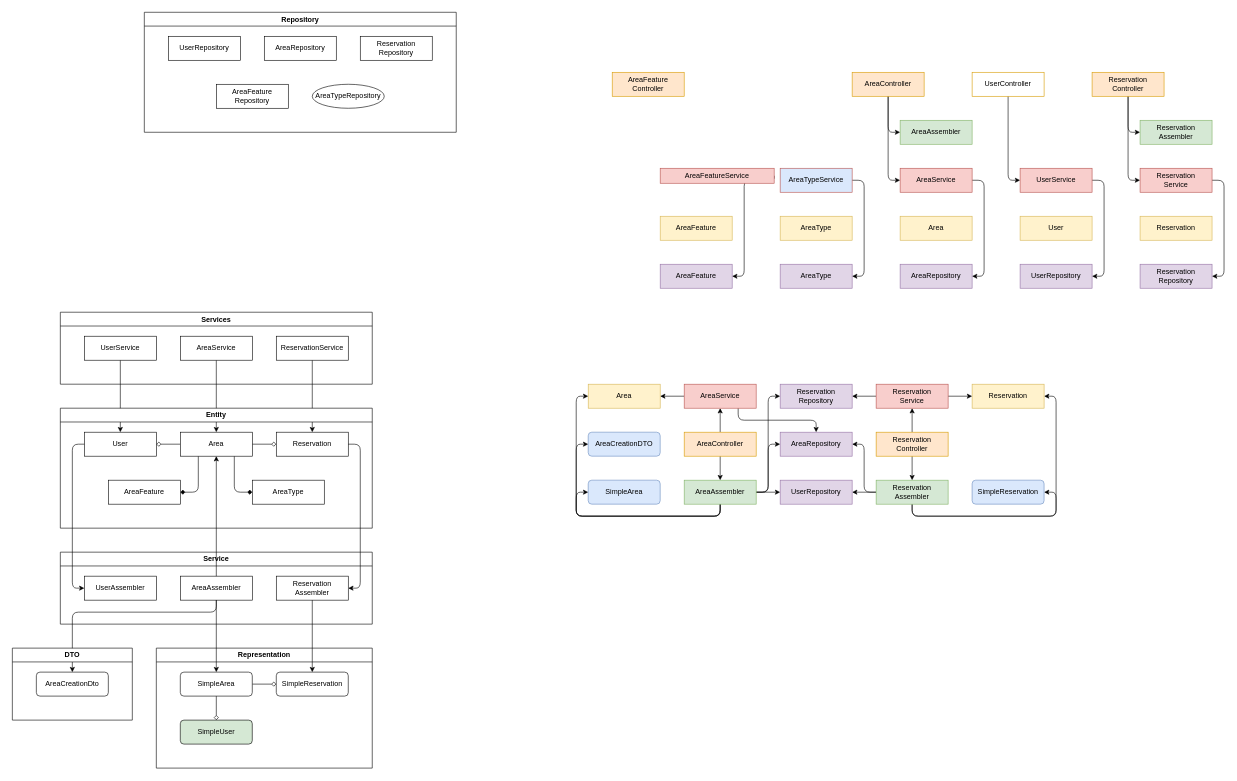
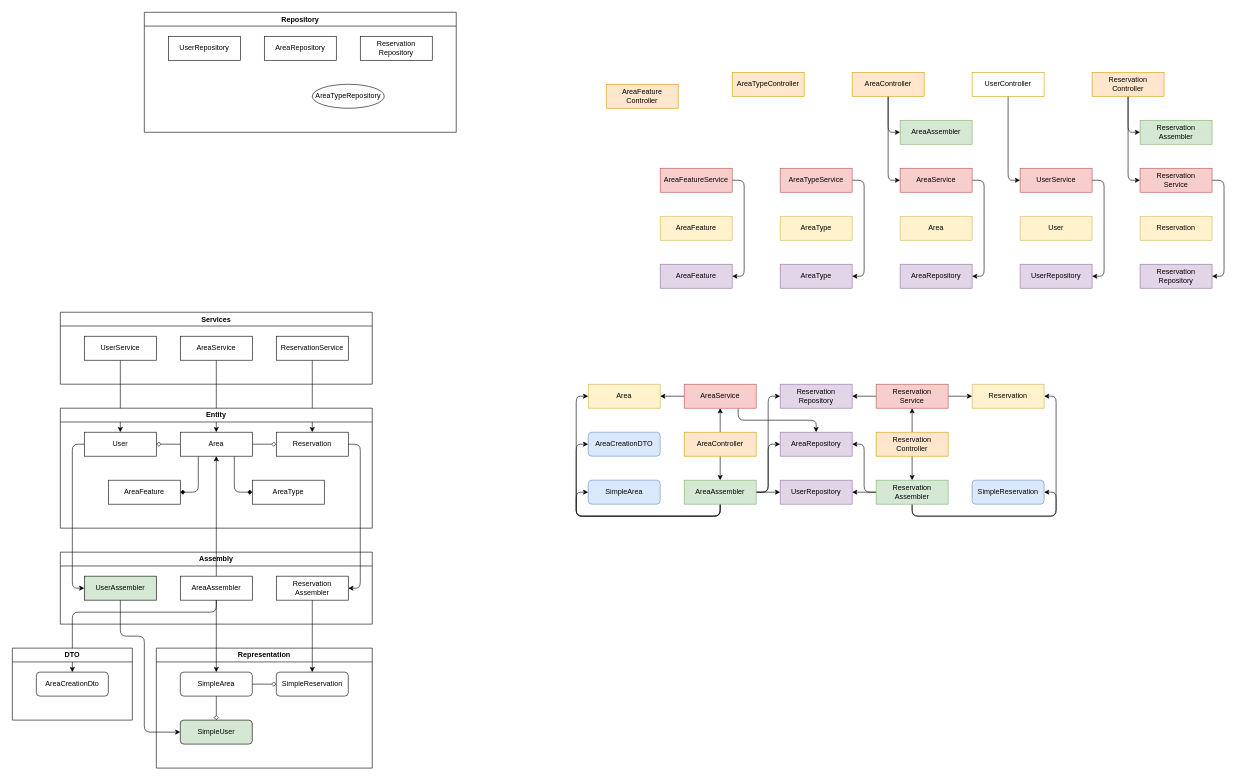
- <mxCell id="90" value="AreaFeature&lt;div&gt;Controller&lt;/div&gt;" style="rounded=0;whiteSpace=wrap;html=1;fillColor=#ffe6cc;strokeColor=#d79b00;" vertex="1" parent="1"><mxGeometry x="1020" y="120" width="120" height="40" as="geometry" /></mxCell>
+ <mxCell id="90" value="AreaFeature&lt;div&gt;Controller&lt;/div&gt;" style="rounded=0;whiteSpace=wrap;html=1;fillColor=#ffe6cc;strokeColor=#d79b00;" vertex="1" parent="1"><mxGeometry x="1010" y="140" width="120" height="40" as="geometry" /></mxCell>
+ <mxCell id="89" value="AreaTypeController" style="rounded=0;whiteSpace=wrap;html=1;fillColor=#ffe6cc;strokeColor=#d79b00;" vertex="1" parent="1"><mxGeometry x="1220" y="120" width="120" height="40" as="geometry" /></mxCell>
- <mxCell id="6" value="AreaFeature&lt;div&gt;&lt;span style=&quot;background-color: transparent;&quot;&gt;Repository&lt;/span&gt;&lt;/div&gt;" style="rounded=0;whiteSpace=wrap;html=1;" vertex="1" parent="2"><mxGeometry x="120" y="120" width="120" height="40" as="geometry" /></mxCell>
- <mxCell id="107" value="AreaFeatureService" style="rounded=0;whiteSpace=wrap;html=1;fillColor=#f8cecc;strokeColor=#b85450;" vertex="1" parent="1"><mxGeometry x="1100" y="280" width="190" height="25" as="geometry" /></mxCell>
+ <mxCell id="107" value="AreaFeatureService" style="rounded=0;whiteSpace=wrap;html=1;fillColor=#f8cecc;strokeColor=#b85450;" vertex="1" parent="1"><mxGeometry x="1100" y="280" width="120" height="40" as="geometry" /></mxCell>
- <mxCell id="105" value="AreaTypeService" style="rounded=0;whiteSpace=wrap;html=1;fillColor=#dae8fc;strokeColor=#b85450;" vertex="1" parent="1"><mxGeometry x="1300" y="280" width="120" height="40" as="geometry" /></mxCell>
+ <mxCell id="105" value="AreaTypeService" style="rounded=0;whiteSpace=wrap;html=1;fillColor=#f8cecc;strokeColor=#b85450;" vertex="1" parent="1"><mxGeometry x="1300" y="280" width="120" height="40" as="geometry" /></mxCell>
- <mxCell id="25" value="Service" style="swimlane;whiteSpace=wrap;html=1;" vertex="1" parent="1"><mxGeometry x="100" y="920" width="520" height="120" as="geometry" /></mxCell>
+ <mxCell id="25" value="Assembly" style="swimlane;whiteSpace=wrap;html=1;" vertex="1" parent="1"><mxGeometry x="100" y="920" width="520" height="120" as="geometry" /></mxCell>
- <mxCell id="27" value="UserAssembler" style="rounded=0;whiteSpace=wrap;html=1;" vertex="1" parent="25"><mxGeometry x="40" y="40" width="120" height="40" as="geometry" /></mxCell>
+ <mxCell id="27" value="UserAssembler" style="rounded=0;whiteSpace=wrap;html=1;fillColor=#d5e8d4;" vertex="1" parent="25"><mxGeometry x="40" y="40" width="120" height="40" as="geometry" /></mxCell>
+ <mxCell id="41" style="edgeStyle=orthogonalEdgeStyle;html=1;exitX=0.5;exitY=1;exitDx=0;exitDy=0;entryX=0;entryY=0.5;entryDx=0;entryDy=0;" edge="1" parent="1" source="27" target="31"><mxGeometry relative="1" as="geometry"><Array as="points"><mxPoint x="200" y="1060" /><mxPoint x="240" y="1060" /><mxPoint x="240" y="1220" /></Array></mxGeometry></mxCell>
